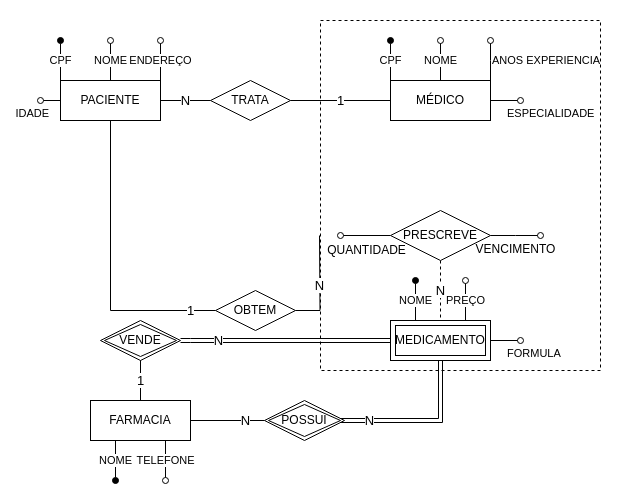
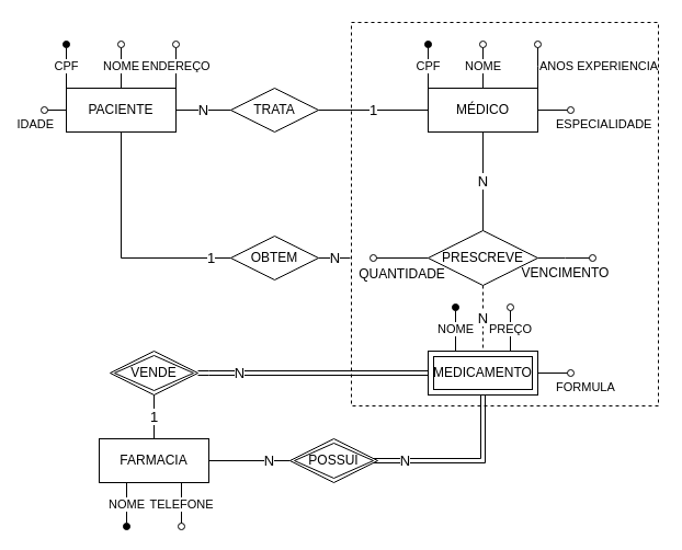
+ <mxCell id="37" value="N" style="edgeStyle=orthogonalEdgeStyle;rounded=0;orthogonalLoop=1;jettySize=auto;html=1;endArrow=none;endFill=0;fontSize=13;" parent="1" source="8" target="36" edge="1"><mxGeometry relative="1" as="geometry" /></mxCell>
- <mxCell id="40" value="OBTEM" style="shape=rhombus;perimeter=rhombusPerimeter;whiteSpace=wrap;html=1;align=center;" parent="1" vertex="1"><mxGeometry x="215" y="290" width="80" height="40" as="geometry" /></mxCell>
+ <mxCell id="40" value="OBTEM" style="shape=rhombus;perimeter=rhombusPerimeter;whiteSpace=wrap;html=1;align=center;" parent="1" vertex="1"><mxGeometry x="210" y="215" width="80" height="40" as="geometry" /></mxCell>
